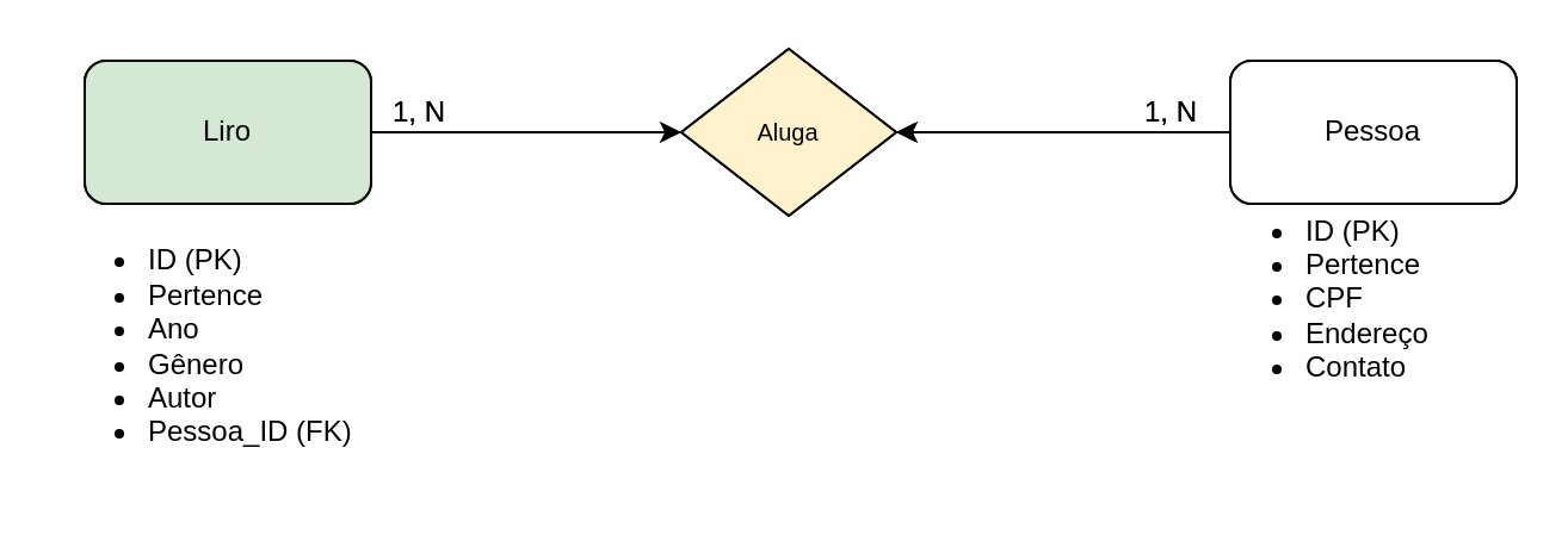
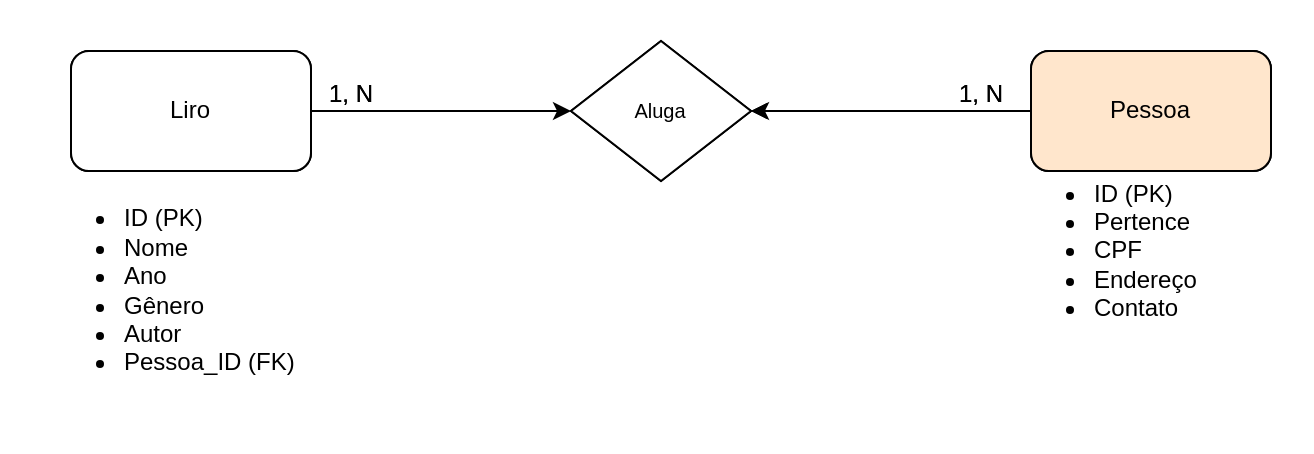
- <mxCell id="11" value="Liro" style="rounded=1;whiteSpace=wrap;html=1;fillColor=#d5e8d4;" vertex="1" parent="1"><mxGeometry x="35" y="25" width="120" height="60" as="geometry" /></mxCell>
+ <mxCell id="11" value="Liro" style="rounded=1;whiteSpace=wrap;html=1;" vertex="1" parent="1"><mxGeometry x="35" y="25" width="120" height="60" as="geometry" /></mxCell>
- <mxCell id="14" value="&lt;font size=&quot;1&quot;&gt;Aluga&lt;/font&gt;" style="rhombus;whiteSpace=wrap;html=1;fillColor=#fff2cc;" vertex="1" parent="1"><mxGeometry x="285" y="20" width="90" height="70" as="geometry" /></mxCell>
+ <mxCell id="14" value="&lt;font size=&quot;1&quot;&gt;Aluga&lt;/font&gt;" style="rhombus;whiteSpace=wrap;html=1;" vertex="1" parent="1"><mxGeometry x="285" y="20" width="90" height="70" as="geometry" /></mxCell>
- <mxCell id="13" value="Pessoa" style="rounded=1;whiteSpace=wrap;html=1;" vertex="1" parent="1"><mxGeometry x="515" y="25" width="120" height="60" as="geometry" /></mxCell>
+ <mxCell id="13" value="Pessoa" style="rounded=1;whiteSpace=wrap;html=1;fillColor=#ffe6cc;" vertex="1" parent="1"><mxGeometry x="515" y="25" width="120" height="60" as="geometry" /></mxCell>
- <mxCell id="7" value="&lt;ul&gt;&lt;li&gt;ID (PK)&lt;/li&gt;&lt;li style=&quot;&quot;&gt;Pertence&lt;/li&gt;&lt;li&gt;Ano&lt;/li&gt;&lt;li&gt;Gênero&lt;/li&gt;&lt;li&gt;Autor&lt;/li&gt;&lt;li&gt;Pessoa_ID (FK)&lt;/li&gt;&lt;/ul&gt;" style="text;html=1;align=left;verticalAlign=middle;resizable=0;points=[];autosize=1;strokeColor=none;fillColor=none;" vertex="1" parent="1"><mxGeometry x="20" y="85" width="150" height="120" as="geometry" /></mxCell>
+ <mxCell id="7" value="&lt;ul&gt;&lt;li&gt;ID (PK)&lt;/li&gt;&lt;li style=&quot;&quot;&gt;Nome&lt;/li&gt;&lt;li&gt;Ano&lt;/li&gt;&lt;li&gt;Gênero&lt;/li&gt;&lt;li&gt;Autor&lt;/li&gt;&lt;li&gt;Pessoa_ID (FK)&lt;/li&gt;&lt;/ul&gt;" style="text;html=1;align=left;verticalAlign=middle;resizable=0;points=[];autosize=1;strokeColor=none;fillColor=none;" vertex="1" parent="1"><mxGeometry x="20" y="85" width="150" height="120" as="geometry" /></mxCell>
